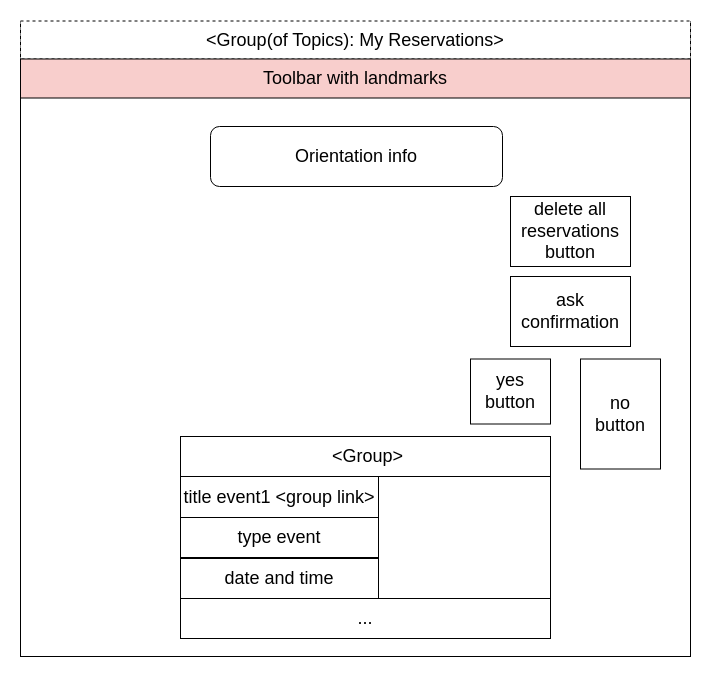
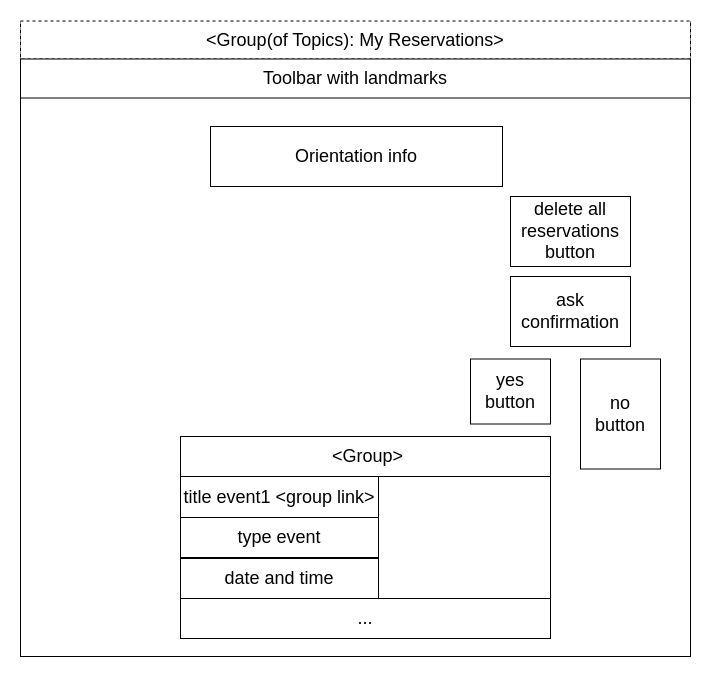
- <mxCell id="5" value="Toolbar with landmarks" style="rounded=0;whiteSpace=wrap;html=1;fontSize=18;fillColor=#f8cecc;" parent="1" vertex="1"><mxGeometry x="20" y="58.5" width="670" height="39" as="geometry" /></mxCell>
+ <mxCell id="5" value="Toolbar with landmarks" style="rounded=0;whiteSpace=wrap;html=1;fontSize=18;" parent="1" vertex="1"><mxGeometry x="20" y="58.5" width="670" height="39" as="geometry" /></mxCell>
- <mxCell id="12" value="&lt;span style=&quot;font-size: 18px&quot;&gt;Orientation info&lt;/span&gt;" style="whiteSpace=wrap;html=1;rounded=1;" parent="1" vertex="1"><mxGeometry x="210" y="126" width="292" height="60" as="geometry" /></mxCell>
+ <mxCell id="12" value="&lt;span style=&quot;font-size: 18px&quot;&gt;Orientation info&lt;/span&gt;" style="rounded=0;whiteSpace=wrap;html=1;" parent="1" vertex="1"><mxGeometry x="210" y="126" width="292" height="60" as="geometry" /></mxCell>
